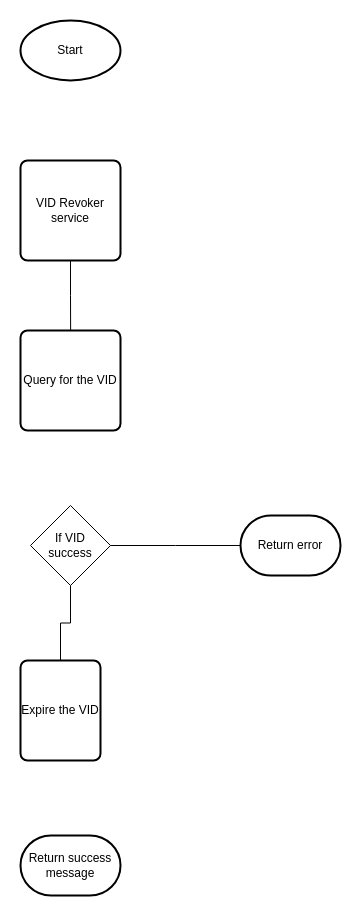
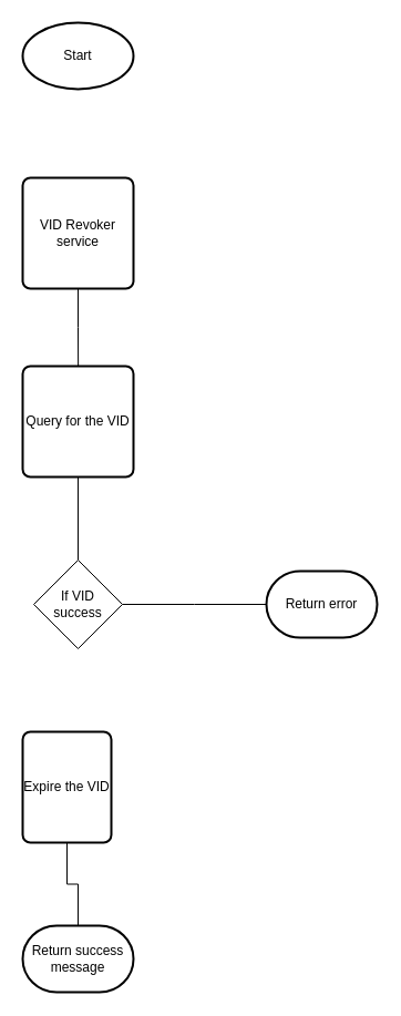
+ <mxCell id="5" style="edgeStyle=orthogonalEdgeStyle;rounded=0;orthogonalLoop=1;jettySize=auto;html=1;entryX=0.5;entryY=0;entryDx=0;entryDy=0;endArrow=none;endFill=0;" parent="1" source="6" target="9" edge="1"><mxGeometry relative="1" as="geometry" /></mxCell>
- <mxCell id="7" style="edgeStyle=orthogonalEdgeStyle;rounded=0;orthogonalLoop=1;jettySize=auto;html=1;entryX=0.5;entryY=0;entryDx=0;entryDy=0;endArrow=none;endFill=0;" parent="1" source="9" target="11" edge="1"><mxGeometry relative="1" as="geometry" /></mxCell>
+ <mxCell id="10" style="edgeStyle=orthogonalEdgeStyle;rounded=0;orthogonalLoop=1;jettySize=auto;html=1;entryX=0.5;entryY=0;entryDx=0;entryDy=0;entryPerimeter=0;endArrow=none;endFill=0;" parent="1" source="11" target="12" edge="1"><mxGeometry relative="1" as="geometry" /></mxCell>
